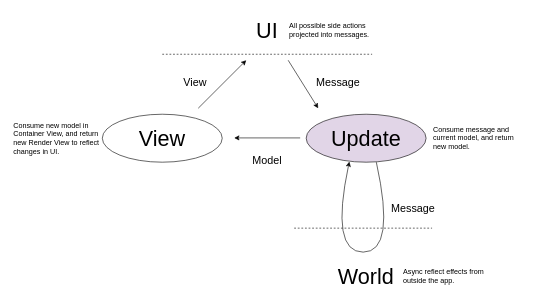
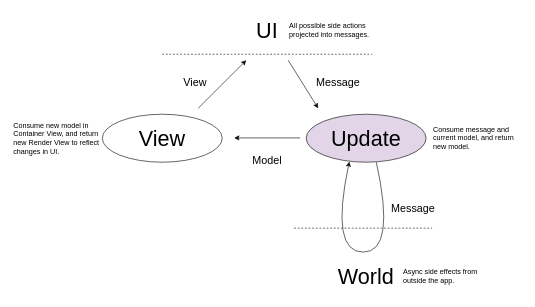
- <mxCell id="19" value="Async reflect effects from outside the app." style="text;html=1;strokeColor=none;fillColor=none;align=left;verticalAlign=middle;whiteSpace=wrap;rounded=0;" vertex="1" parent="1"><mxGeometry x="670" y="432.5" width="150" height="55" as="geometry" /></mxCell>
+ <mxCell id="19" value="Async side effects from outside the app." style="text;html=1;strokeColor=none;fillColor=none;align=left;verticalAlign=middle;whiteSpace=wrap;rounded=0;" vertex="1" parent="1"><mxGeometry x="670" y="432.5" width="150" height="55" as="geometry" /></mxCell>
